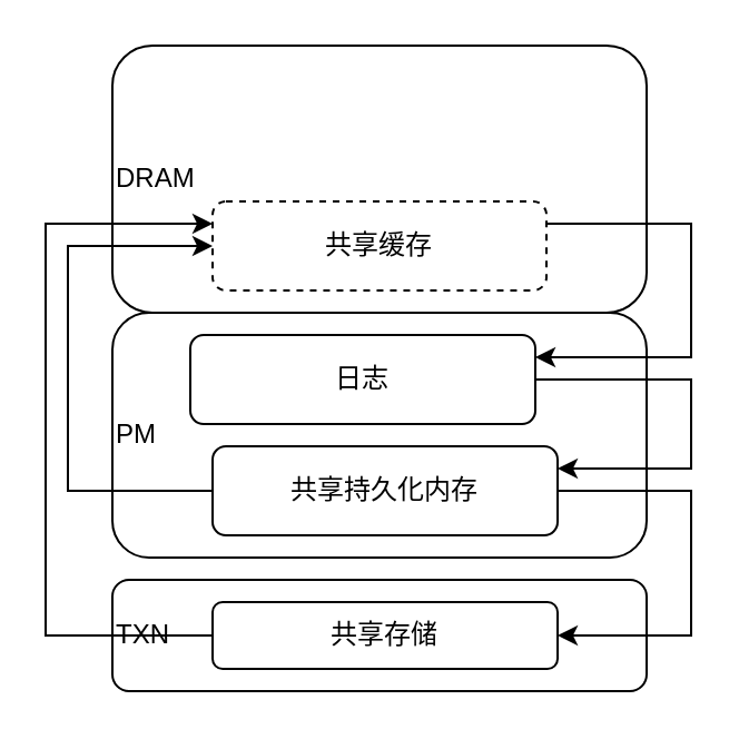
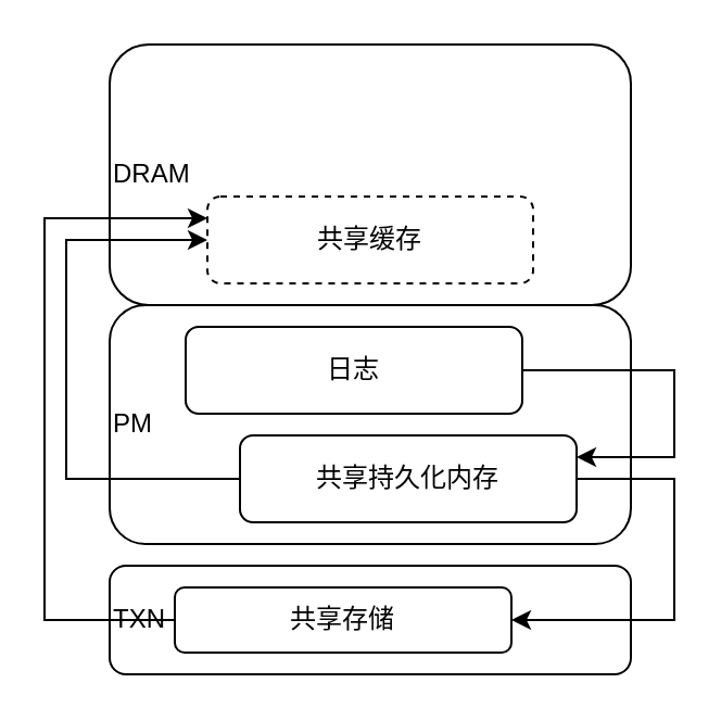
- <mxCell id="5" style="edgeStyle=orthogonalEdgeStyle;rounded=0;orthogonalLoop=1;jettySize=auto;html=1;exitX=1;exitY=0.25;exitDx=0;exitDy=0;entryX=1;entryY=0.25;entryDx=0;entryDy=0;" edge="1" parent="1" source="6" target="11"><mxGeometry relative="1" as="geometry"><Array as="points"><mxPoint x="310" y="100" /><mxPoint x="310" y="160" /></Array></mxGeometry></mxCell>
- <mxCell id="9" value="共享持久化内存" style="rounded=1;whiteSpace=wrap;html=1;" vertex="1" parent="1"><mxGeometry x="95" y="200" width="155" height="40" as="geometry" /></mxCell>
+ <mxCell id="9" value="共享持久化内存" style="rounded=1;whiteSpace=wrap;html=1;" vertex="1" parent="1"><mxGeometry x="110" y="200" width="155" height="40" as="geometry" /></mxCell>
- <mxCell id="12" value="共享存储" style="rounded=1;whiteSpace=wrap;html=1;" vertex="1" parent="1"><mxGeometry x="95" y="270" width="155" height="30" as="geometry" /></mxCell>
+ <mxCell id="12" value="共享存储" style="rounded=1;whiteSpace=wrap;html=1;" vertex="1" parent="1"><mxGeometry x="80" y="270" width="155" height="30" as="geometry" /></mxCell>
